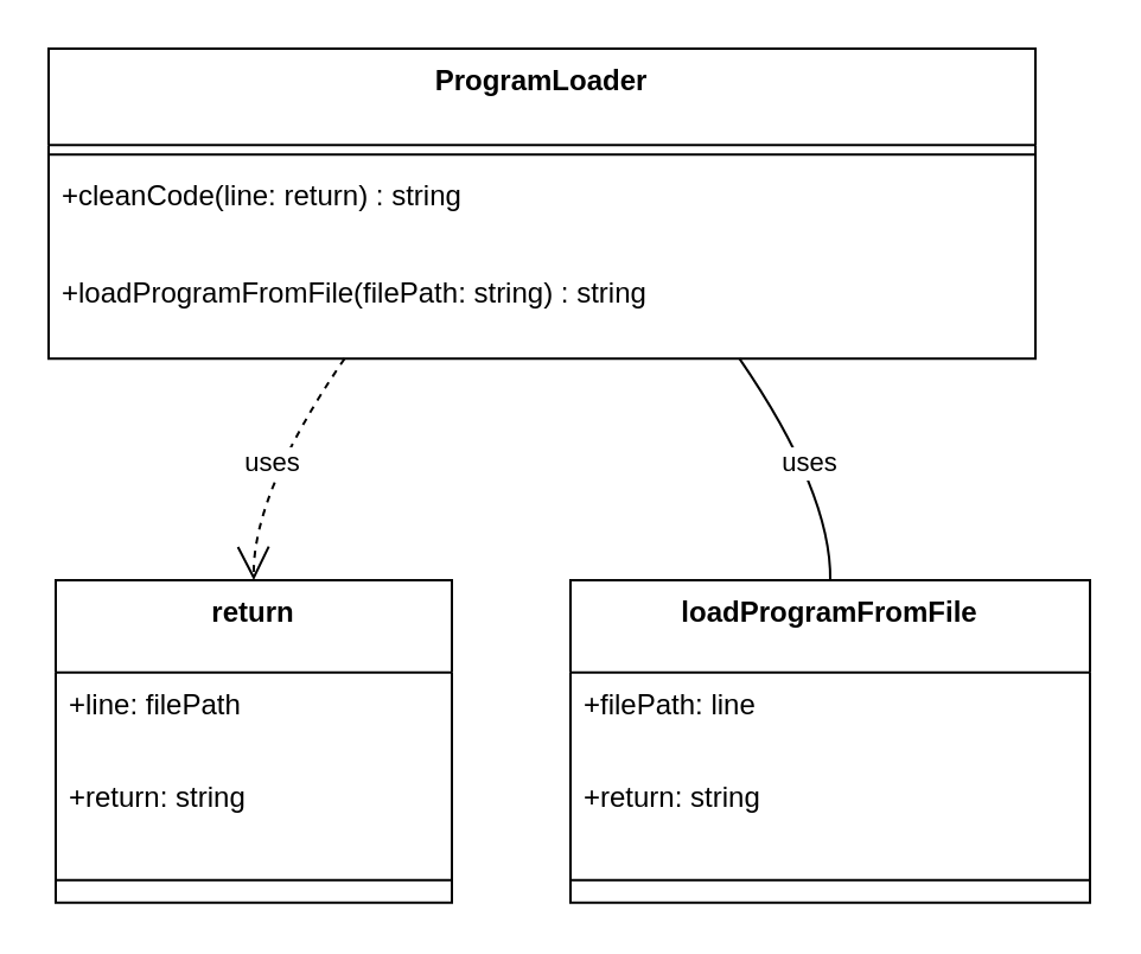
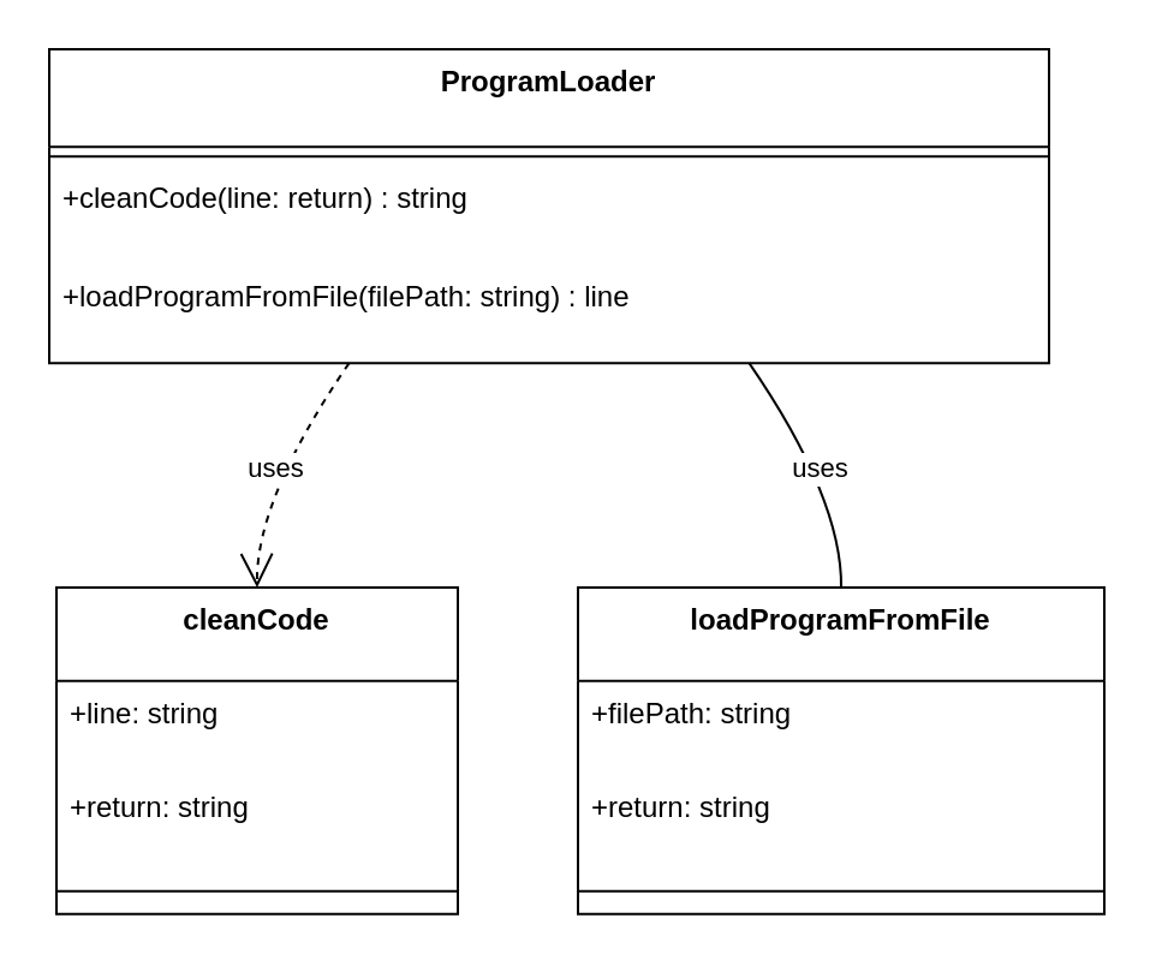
- <mxCell id="5" value="+loadProgramFromFile(filePath: string) : string" style="text;strokeColor=none;fillColor=none;align=left;verticalAlign=top;spacingLeft=4;spacingRight=4;overflow=hidden;rotatable=0;points=[[0,0.5],[1,0.5]];portConstraint=eastwest;" vertex="1" parent="2"><mxGeometry y="89.571" width="416" height="41" as="geometry" /></mxCell>
+ <mxCell id="5" value="+loadProgramFromFile(filePath: string) : line" style="text;strokeColor=none;fillColor=none;align=left;verticalAlign=top;spacingLeft=4;spacingRight=4;overflow=hidden;rotatable=0;points=[[0,0.5],[1,0.5]];portConstraint=eastwest;" vertex="1" parent="2"><mxGeometry y="89.571" width="416" height="41" as="geometry" /></mxCell>
- <mxCell id="6" value="return" style="swimlane;fontStyle=1;align=center;verticalAlign=top;childLayout=stackLayout;horizontal=1;startSize=38.857;horizontalStack=0;resizeParent=1;resizeParentMax=0;resizeLast=0;collapsible=0;marginBottom=0;" vertex="1" parent="1"><mxGeometry x="23" y="244" width="167" height="135.857" as="geometry" /></mxCell>
+ <mxCell id="6" value="cleanCode" style="swimlane;fontStyle=1;align=center;verticalAlign=top;childLayout=stackLayout;horizontal=1;startSize=38.857;horizontalStack=0;resizeParent=1;resizeParentMax=0;resizeLast=0;collapsible=0;marginBottom=0;" vertex="1" parent="1"><mxGeometry x="23" y="244" width="167" height="135.857" as="geometry" /></mxCell>
- <mxCell id="7" value="+line: filePath" style="text;strokeColor=none;fillColor=none;align=left;verticalAlign=top;spacingLeft=4;spacingRight=4;overflow=hidden;rotatable=0;points=[[0,0.5],[1,0.5]];portConstraint=eastwest;" vertex="1" parent="6"><mxGeometry y="38.857" width="167" height="39" as="geometry" /></mxCell>
+ <mxCell id="7" value="+line: string" style="text;strokeColor=none;fillColor=none;align=left;verticalAlign=top;spacingLeft=4;spacingRight=4;overflow=hidden;rotatable=0;points=[[0,0.5],[1,0.5]];portConstraint=eastwest;" vertex="1" parent="6"><mxGeometry y="38.857" width="167" height="39" as="geometry" /></mxCell>
- <mxCell id="11" value="+filePath: line" style="text;strokeColor=none;fillColor=none;align=left;verticalAlign=top;spacingLeft=4;spacingRight=4;overflow=hidden;rotatable=0;points=[[0,0.5],[1,0.5]];portConstraint=eastwest;" vertex="1" parent="10"><mxGeometry y="38.857" width="219" height="39" as="geometry" /></mxCell>
+ <mxCell id="11" value="+filePath: string" style="text;strokeColor=none;fillColor=none;align=left;verticalAlign=top;spacingLeft=4;spacingRight=4;overflow=hidden;rotatable=0;points=[[0,0.5],[1,0.5]];portConstraint=eastwest;" vertex="1" parent="10"><mxGeometry y="38.857" width="219" height="39" as="geometry" /></mxCell>
